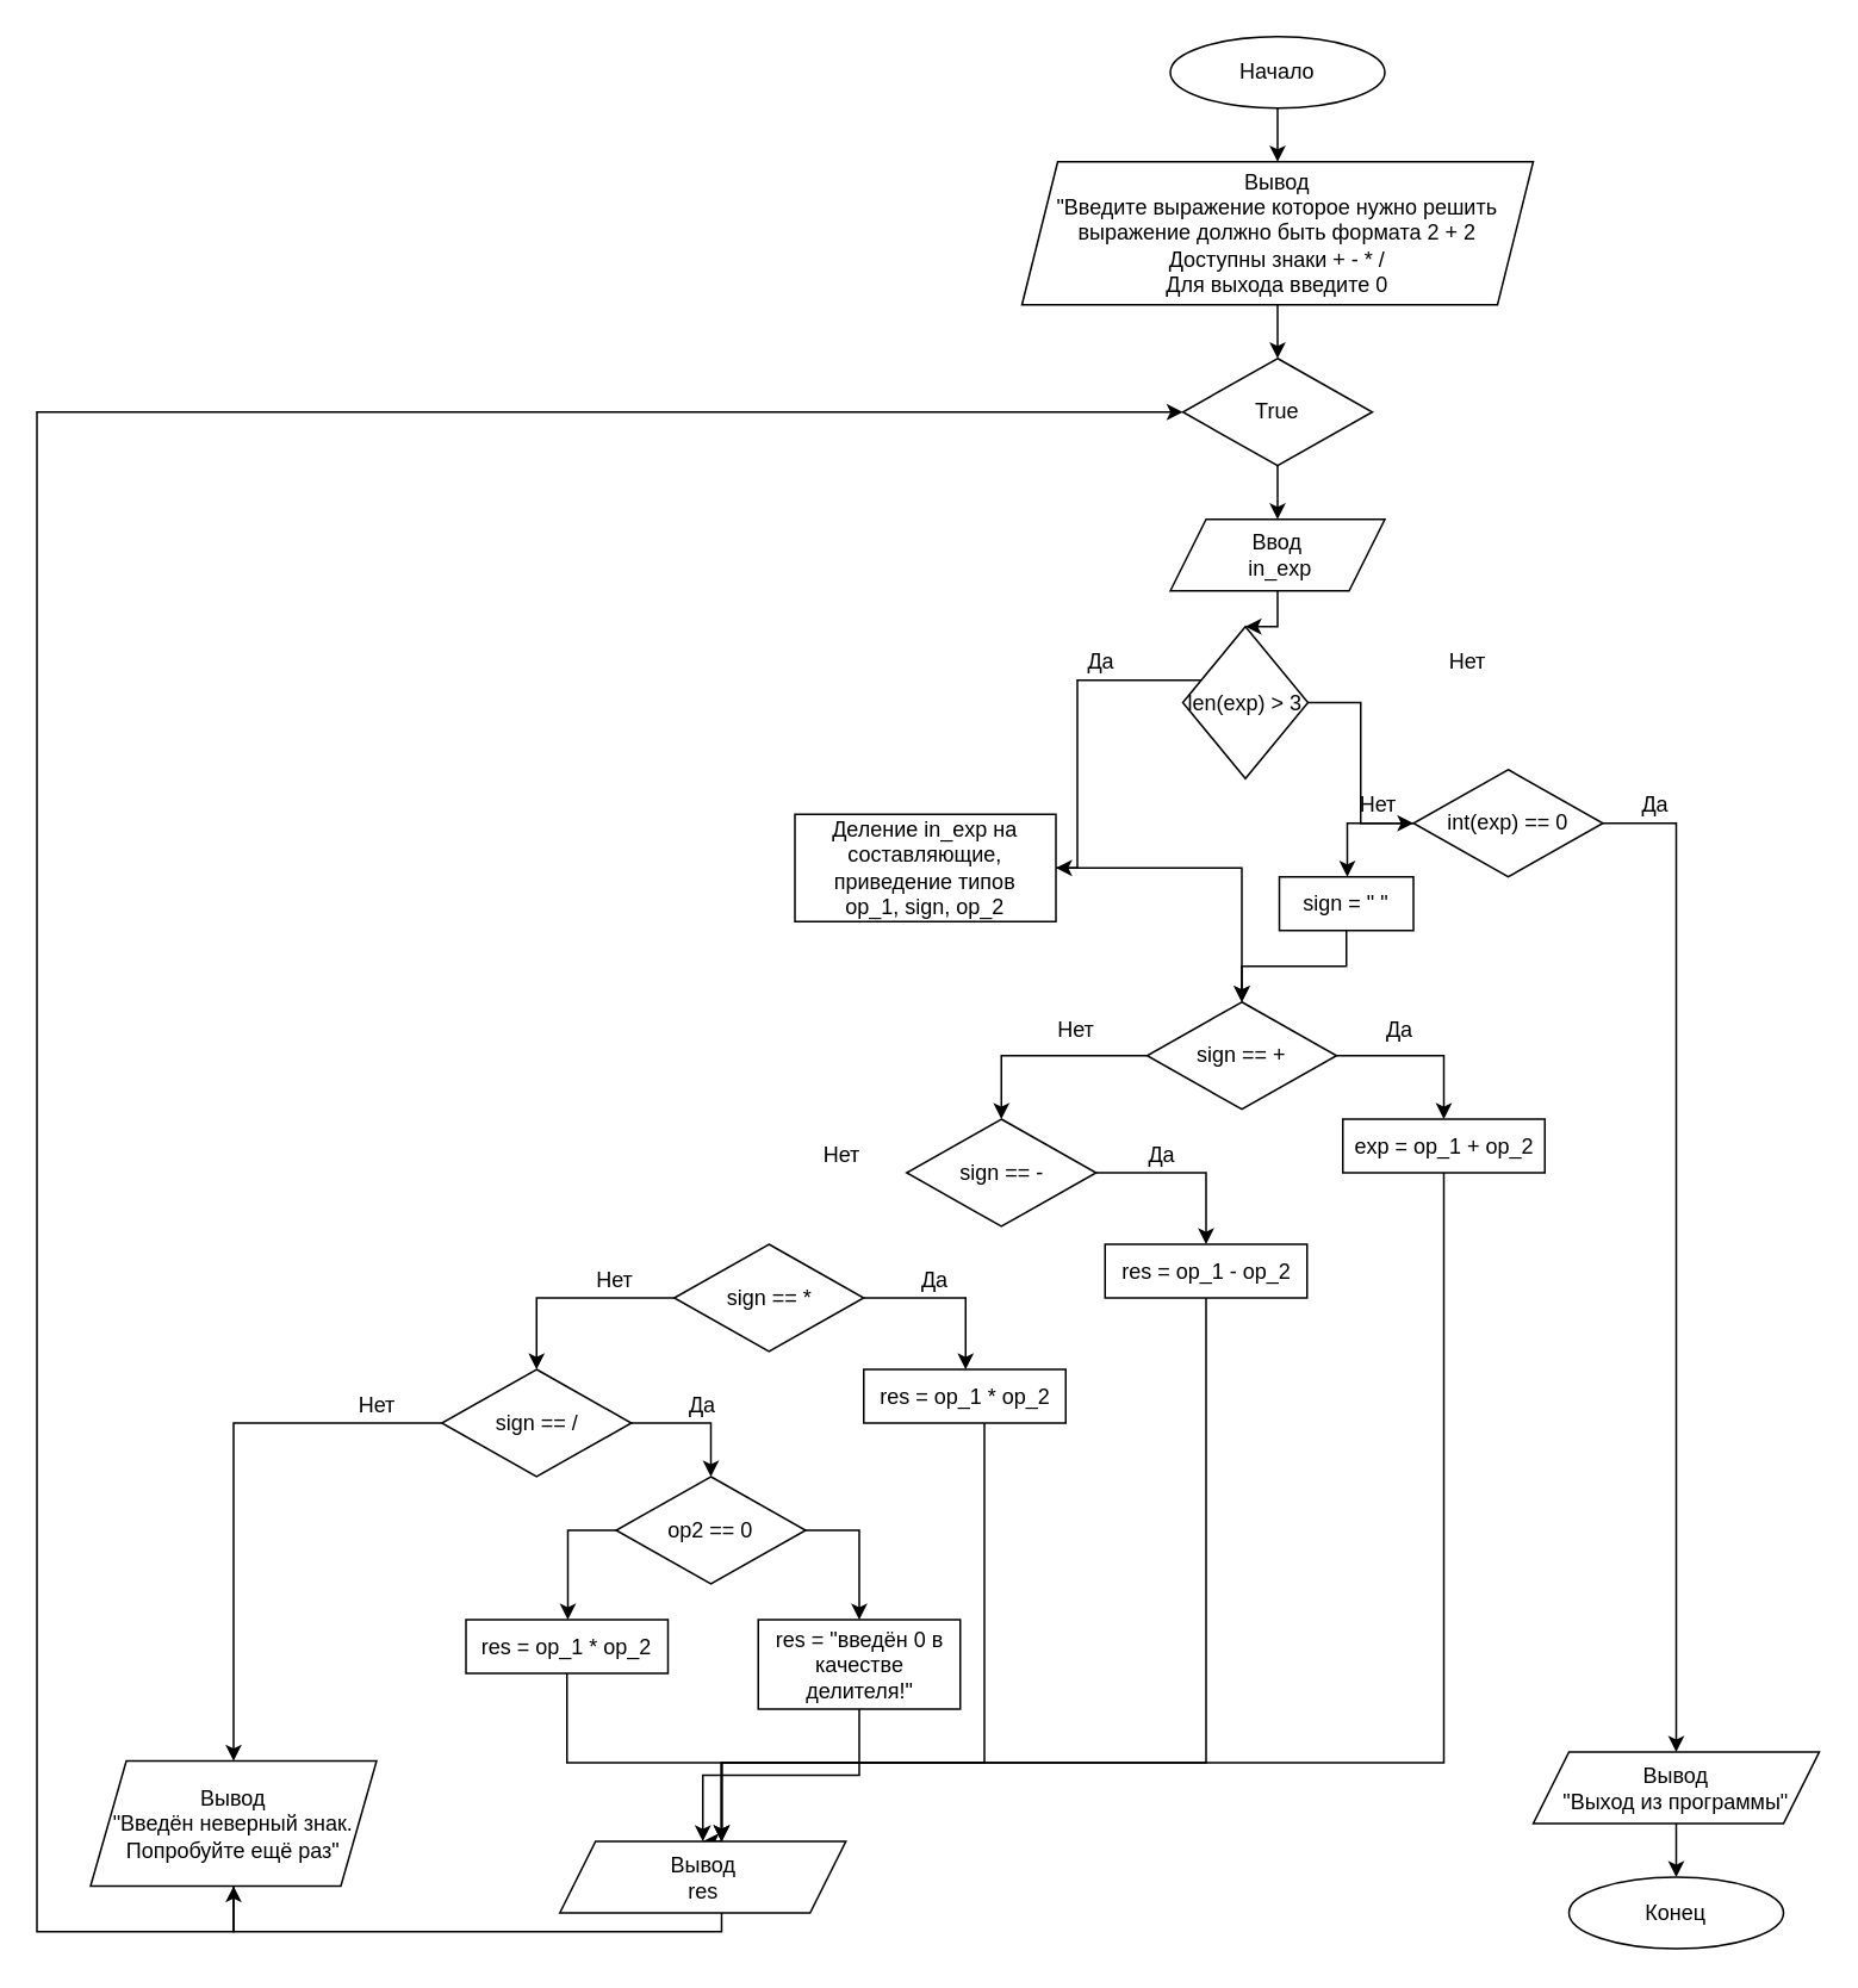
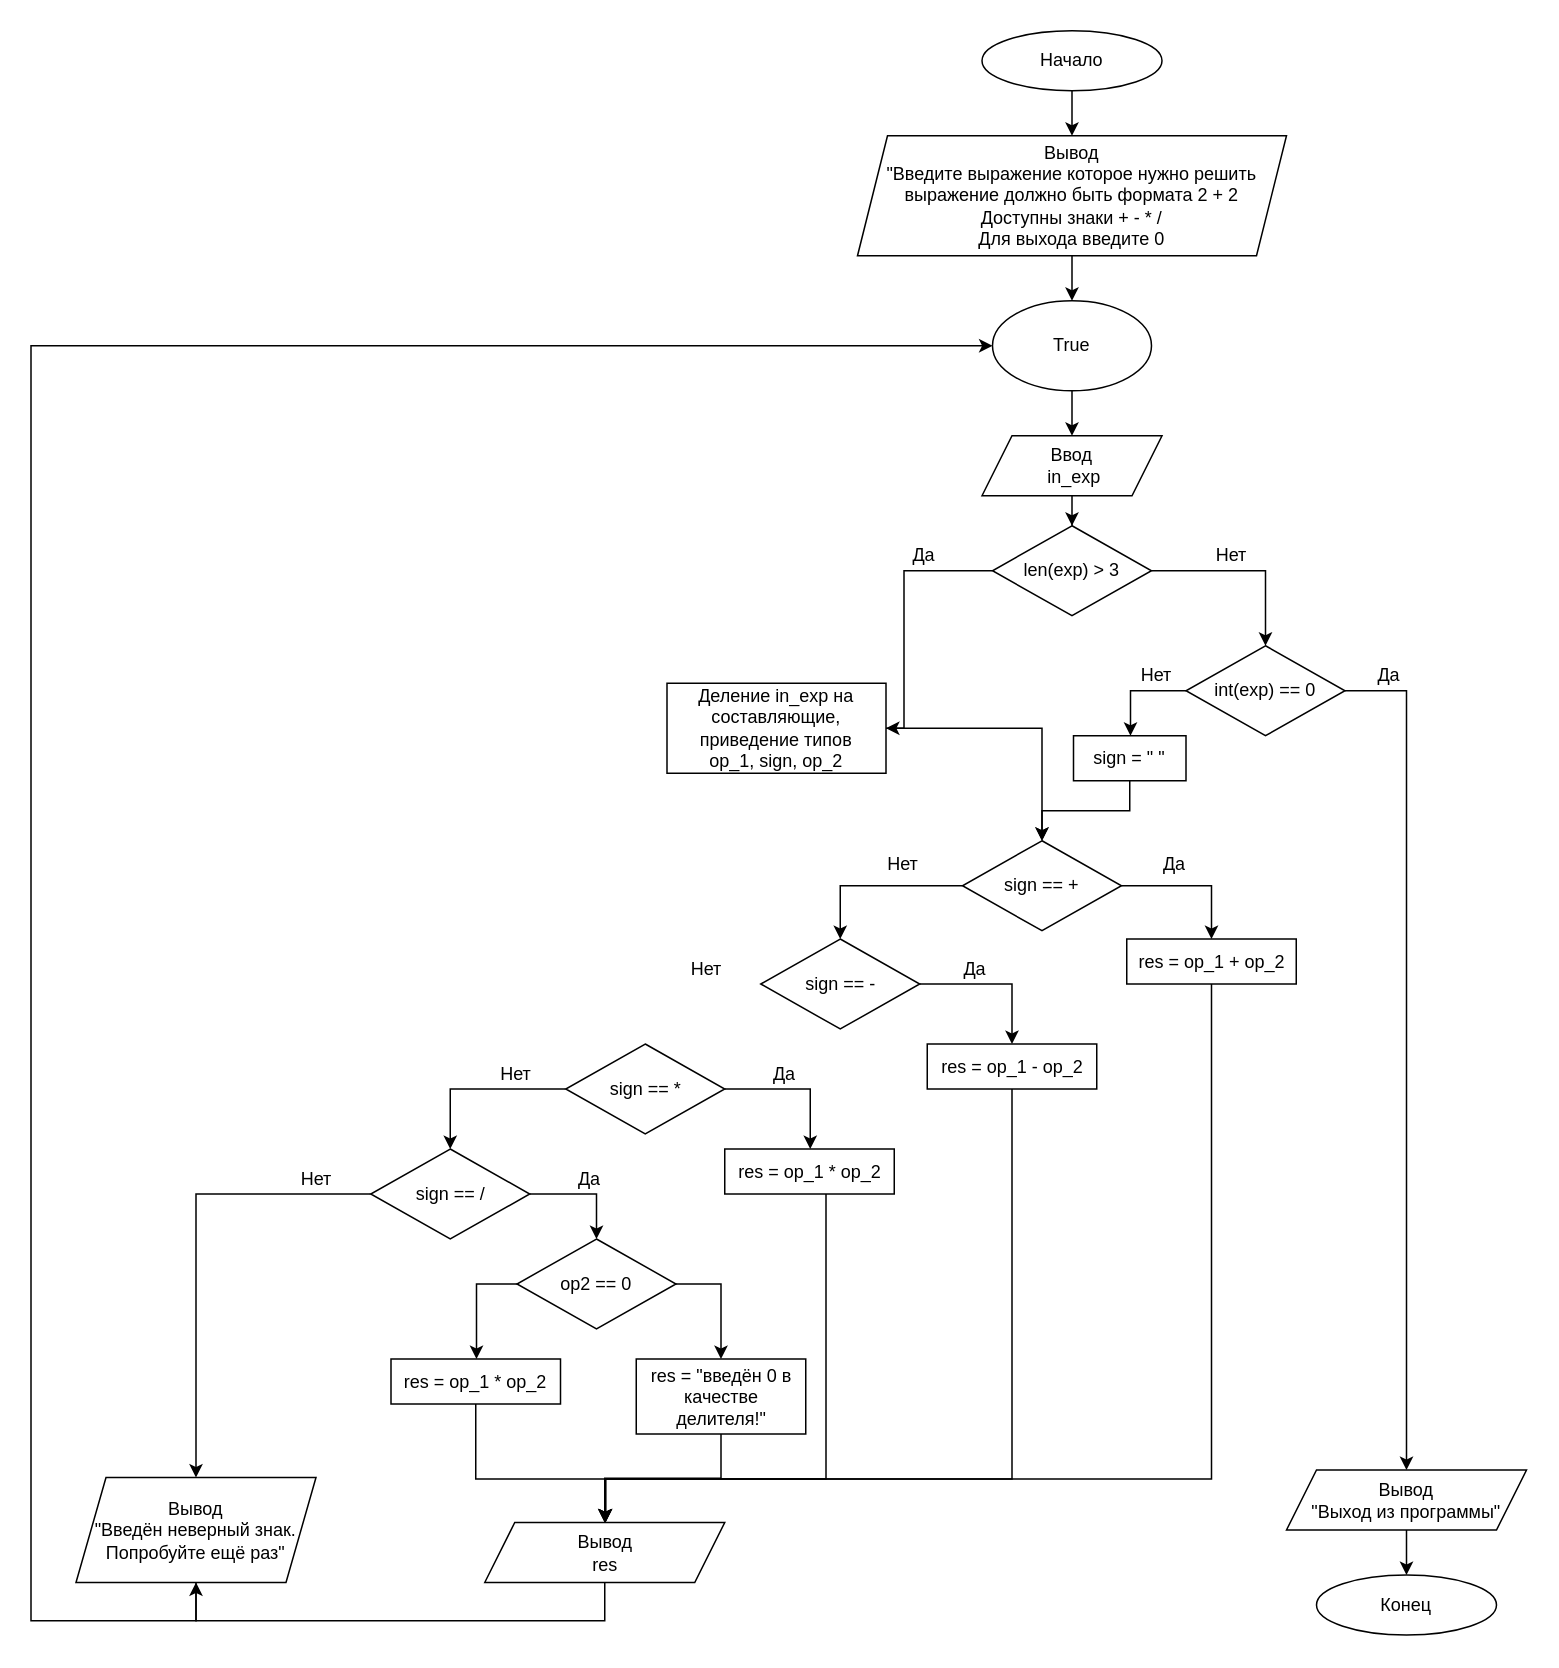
- <mxCell id="11" value="True" style="rhombus;whiteSpace=wrap;html=1;" vertex="1" parent="1"><mxGeometry x="661" y="200" width="106" height="60" as="geometry" /></mxCell>
+ <mxCell id="11" value="True" style="ellipse;whiteSpace=wrap;html=1;" vertex="1" parent="1"><mxGeometry x="661" y="200" width="106" height="60" as="geometry" /></mxCell>
- <mxCell id="53" value="len(exp) &amp;gt; 3" style="rhombus;whiteSpace=wrap;html=1;" vertex="1" parent="1"><mxGeometry x="661" y="350" width="70" height="85" as="geometry" /></mxCell>
+ <mxCell id="53" value="len(exp) &amp;gt; 3" style="rhombus;whiteSpace=wrap;html=1;" vertex="1" parent="1"><mxGeometry x="661" y="350" width="106" height="60" as="geometry" /></mxCell>
- <mxCell id="26" value="exp = op_1 + op_2" style="rounded=0;whiteSpace=wrap;html=1;" vertex="1" parent="1"><mxGeometry x="750.5" y="625.5" width="113" height="30" as="geometry" /></mxCell>
+ <mxCell id="26" value="res = op_1 + op_2" style="rounded=0;whiteSpace=wrap;html=1;" vertex="1" parent="1"><mxGeometry x="750.5" y="625.5" width="113" height="30" as="geometry" /></mxCell>
- <mxCell id="34" value="Вывод&lt;br&gt;res" style="shape=parallelogram;perimeter=parallelogramPerimeter;whiteSpace=wrap;html=1;fixedSize=1;" vertex="1" parent="1"><mxGeometry x="312.5" y="1029.5" width="160" height="40" as="geometry" /></mxCell>
+ <mxCell id="34" value="Вывод&lt;br&gt;res" style="shape=parallelogram;perimeter=parallelogramPerimeter;whiteSpace=wrap;html=1;fixedSize=1;" vertex="1" parent="1"><mxGeometry x="322.5" y="1014.5" width="160" height="40" as="geometry" /></mxCell>
